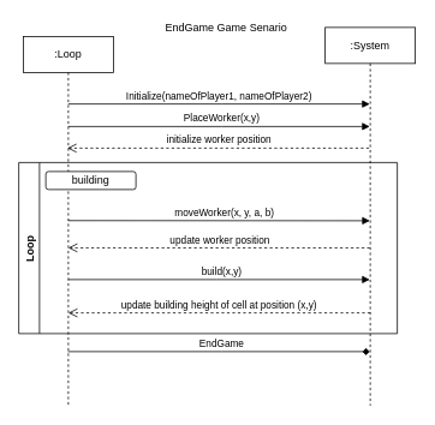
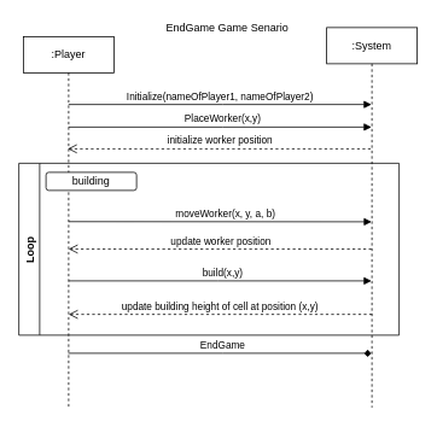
- <mxCell id="2" value=":Loop" style="shape=umlLifeline;perimeter=lifelinePerimeter;whiteSpace=wrap;html=1;container=0;dropTarget=0;collapsible=0;recursiveResize=0;outlineConnect=0;portConstraint=eastwest;newEdgeStyle={&quot;edgeStyle&quot;:&quot;elbowEdgeStyle&quot;,&quot;elbow&quot;:&quot;vertical&quot;,&quot;curved&quot;:0,&quot;rounded&quot;:0};" parent="1" vertex="1"><mxGeometry x="25" y="40" width="100" height="410" as="geometry" /></mxCell>
+ <mxCell id="2" value=":Player" style="shape=umlLifeline;perimeter=lifelinePerimeter;whiteSpace=wrap;html=1;container=0;dropTarget=0;collapsible=0;recursiveResize=0;outlineConnect=0;portConstraint=eastwest;newEdgeStyle={&quot;edgeStyle&quot;:&quot;elbowEdgeStyle&quot;,&quot;elbow&quot;:&quot;vertical&quot;,&quot;curved&quot;:0,&quot;rounded&quot;:0};" parent="1" vertex="1"><mxGeometry x="25" y="40" width="100" height="410" as="geometry" /></mxCell>
